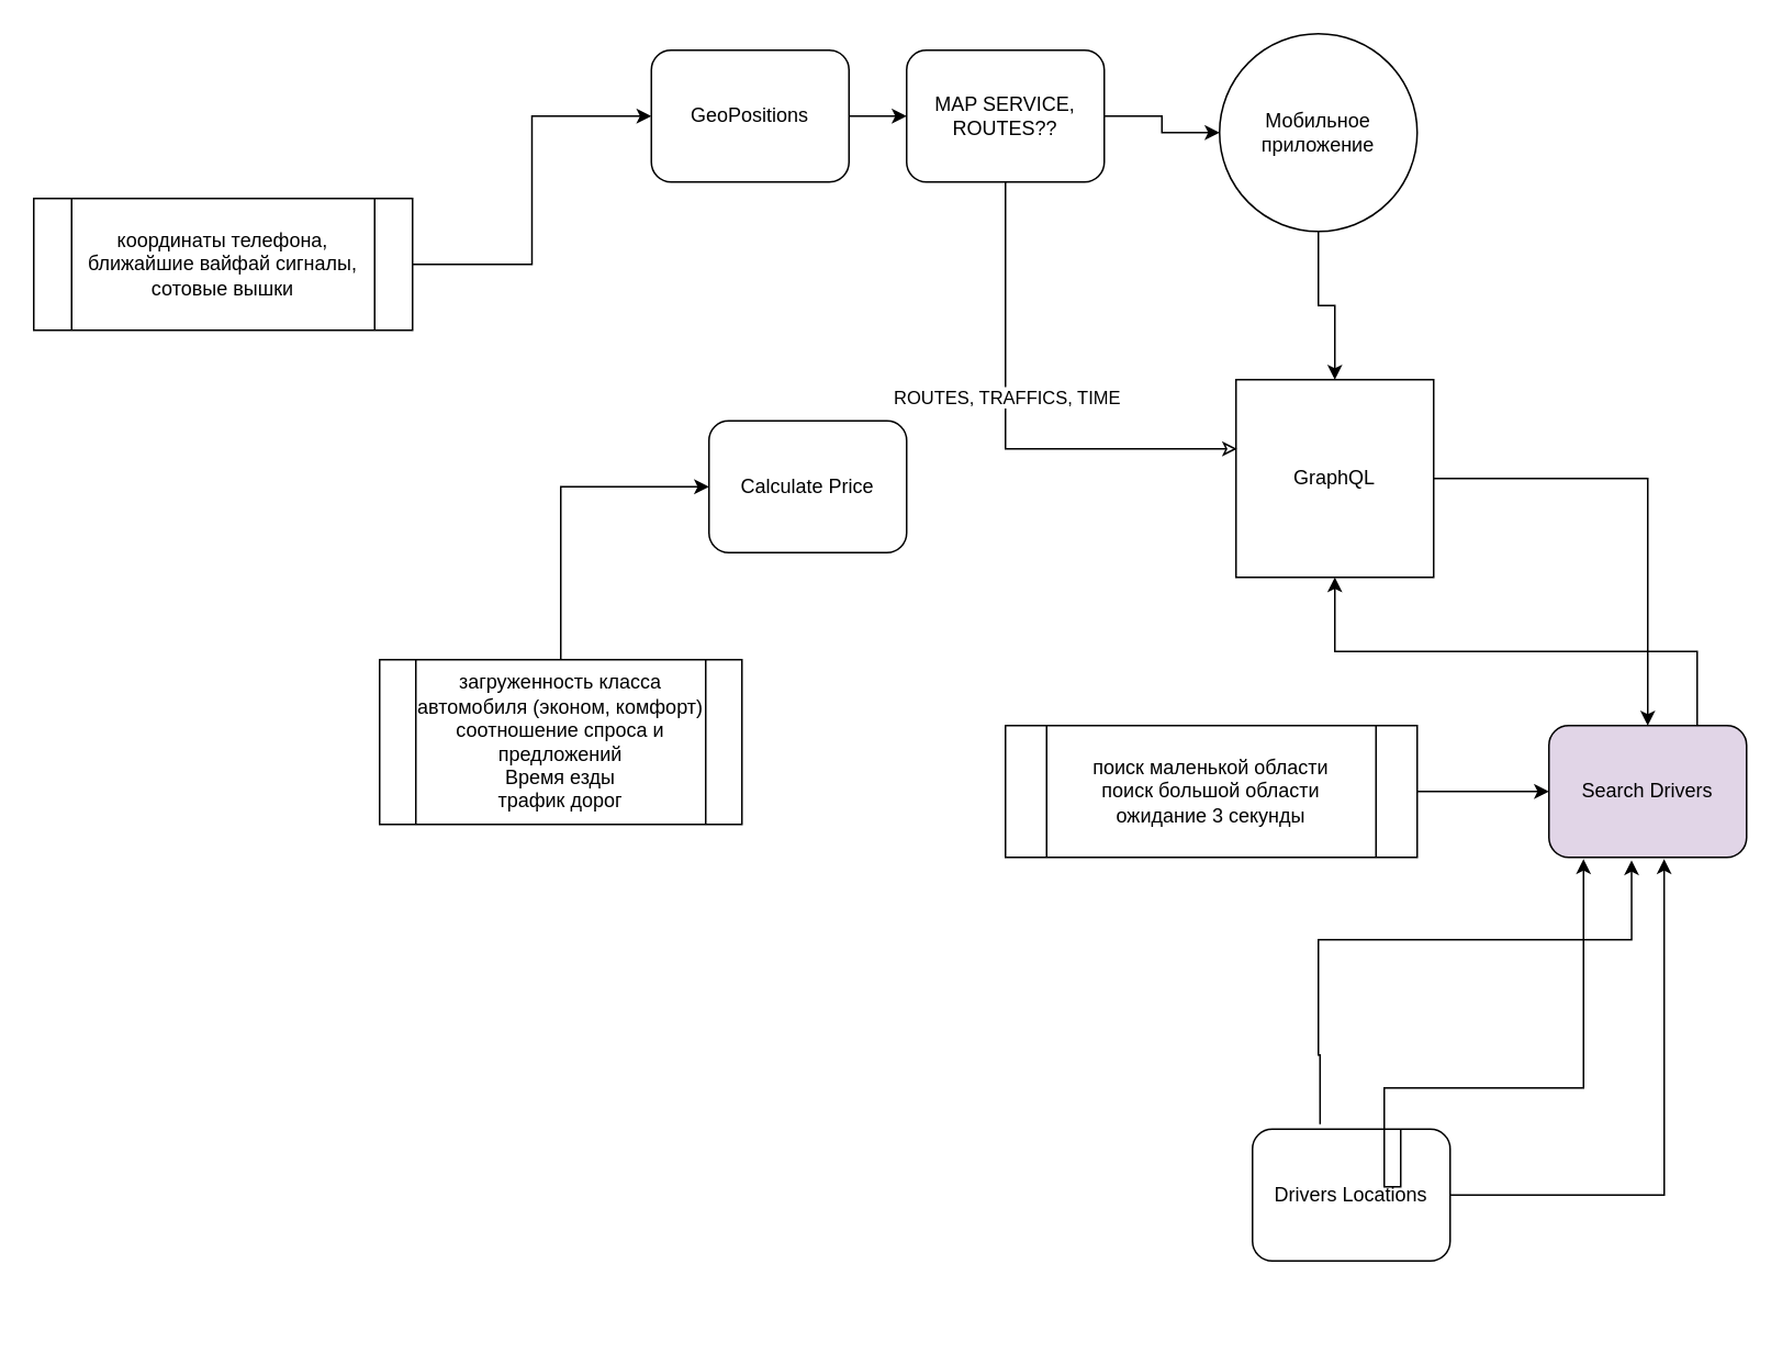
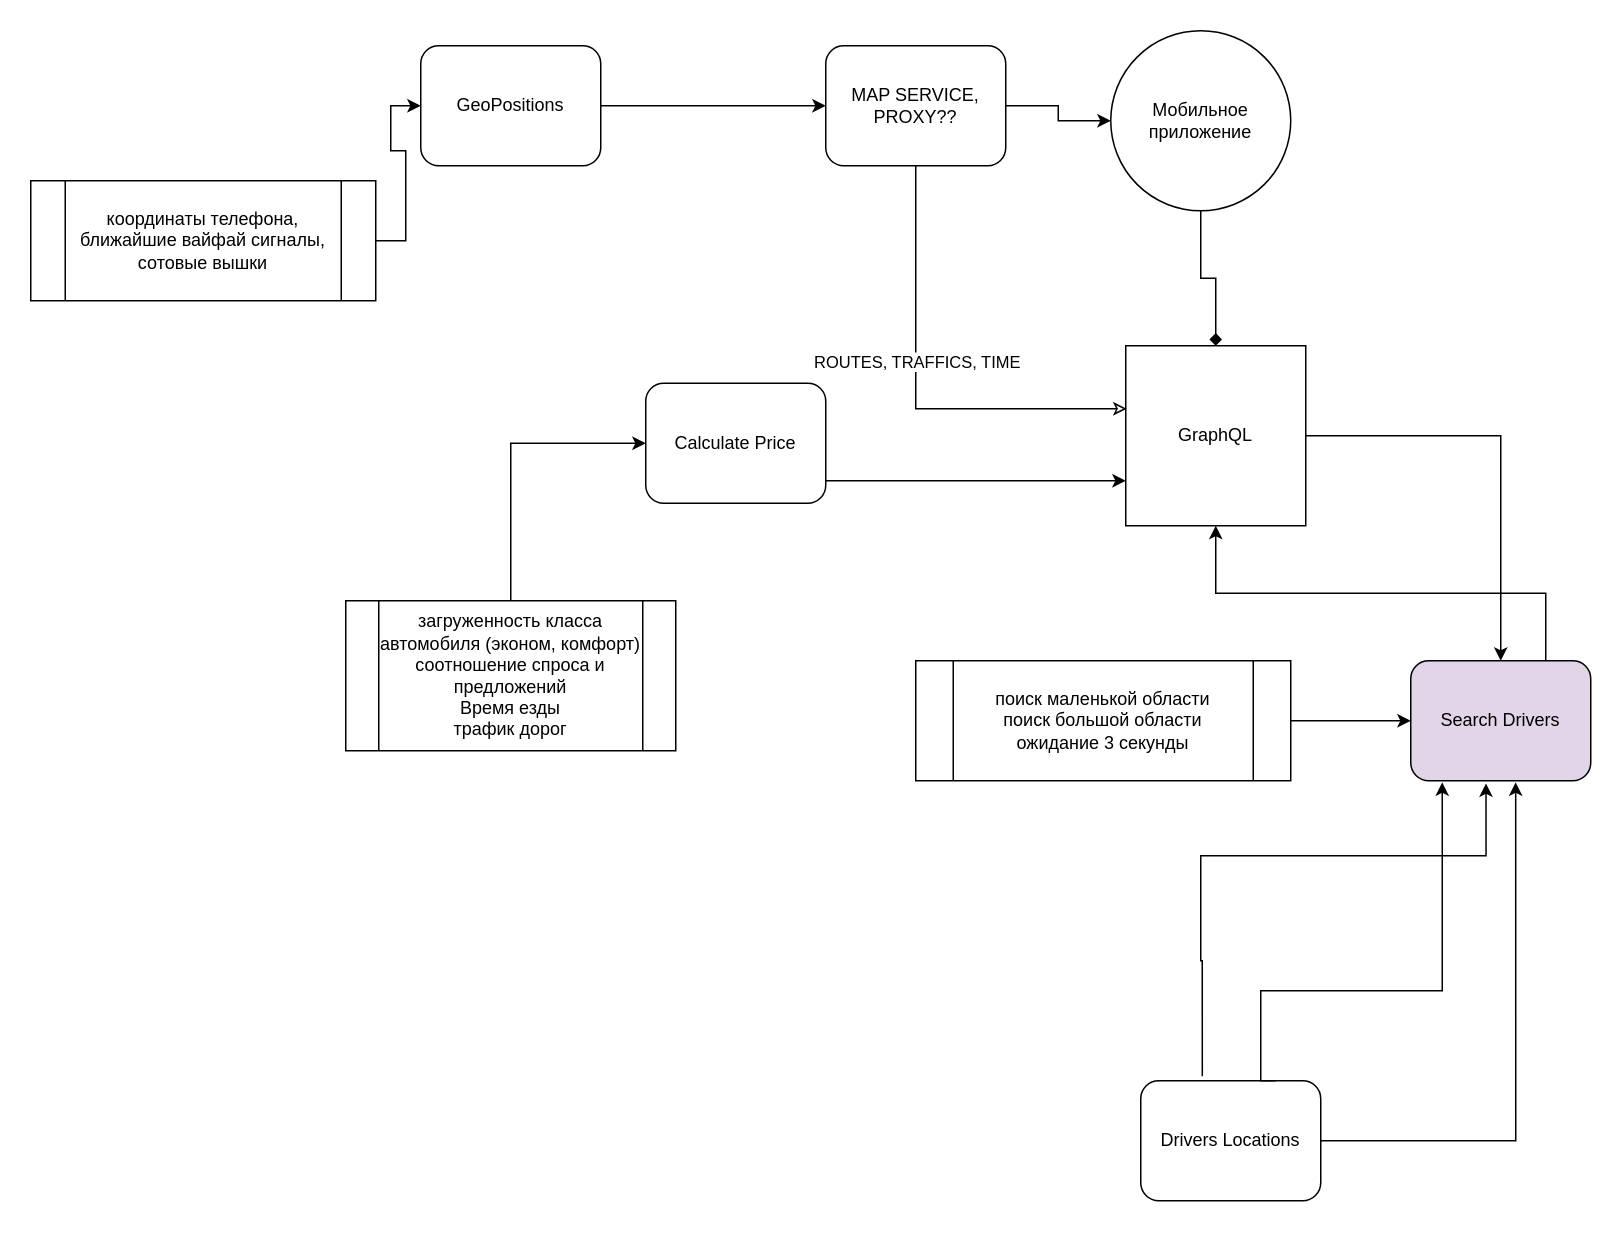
- <mxCell id="17" value="GeoPositions" style="rounded=1;whiteSpace=wrap;html=1;" vertex="1" parent="1"><mxGeometry x="395" y="30" width="120" height="80" as="geometry" /></mxCell>
+ <mxCell id="17" value="GeoPositions" style="rounded=1;whiteSpace=wrap;html=1;" vertex="1" parent="1"><mxGeometry x="280" y="30" width="120" height="80" as="geometry" /></mxCell>
- <mxCell id="15" value="MAP SERVICE, ROUTES??" style="rounded=1;whiteSpace=wrap;html=1;" vertex="1" parent="1"><mxGeometry x="550" y="30" width="120" height="80" as="geometry" /></mxCell>
+ <mxCell id="15" value="MAP SERVICE, PROXY??" style="rounded=1;whiteSpace=wrap;html=1;" vertex="1" parent="1"><mxGeometry x="550" y="30" width="120" height="80" as="geometry" /></mxCell>
- <mxCell id="2" style="edgeStyle=orthogonalEdgeStyle;rounded=0;orthogonalLoop=1;jettySize=auto;html=1;entryX=0.5;entryY=0;entryDx=0;entryDy=0;" edge="1" parent="1" source="3" target="5"><mxGeometry relative="1" as="geometry" /></mxCell>
+ <mxCell id="2" style="edgeStyle=orthogonalEdgeStyle;rounded=0;orthogonalLoop=1;jettySize=auto;html=1;entryX=0.5;entryY=0;entryDx=0;entryDy=0;endArrow=diamond;" edge="1" parent="1" source="3" target="5"><mxGeometry relative="1" as="geometry" /></mxCell>
+ <mxCell id="13" style="edgeStyle=orthogonalEdgeStyle;rounded=0;orthogonalLoop=1;jettySize=auto;html=1;" edge="1" parent="1" source="6" target="5"><mxGeometry relative="1" as="geometry"><mxPoint x="740" y="255" as="targetPoint" /><Array as="points"><mxPoint x="580" y="320" /><mxPoint x="580" y="320" /></Array></mxGeometry></mxCell>
- <mxCell id="9" value="Drivers Locations" style="rounded=1;whiteSpace=wrap;html=1;" vertex="1" parent="1"><mxGeometry x="760" y="685" width="120" height="80" as="geometry" /></mxCell>
+ <mxCell id="9" value="Drivers Locations" style="rounded=1;whiteSpace=wrap;html=1;" vertex="1" parent="1"><mxGeometry x="760" y="720" width="120" height="80" as="geometry" /></mxCell>
